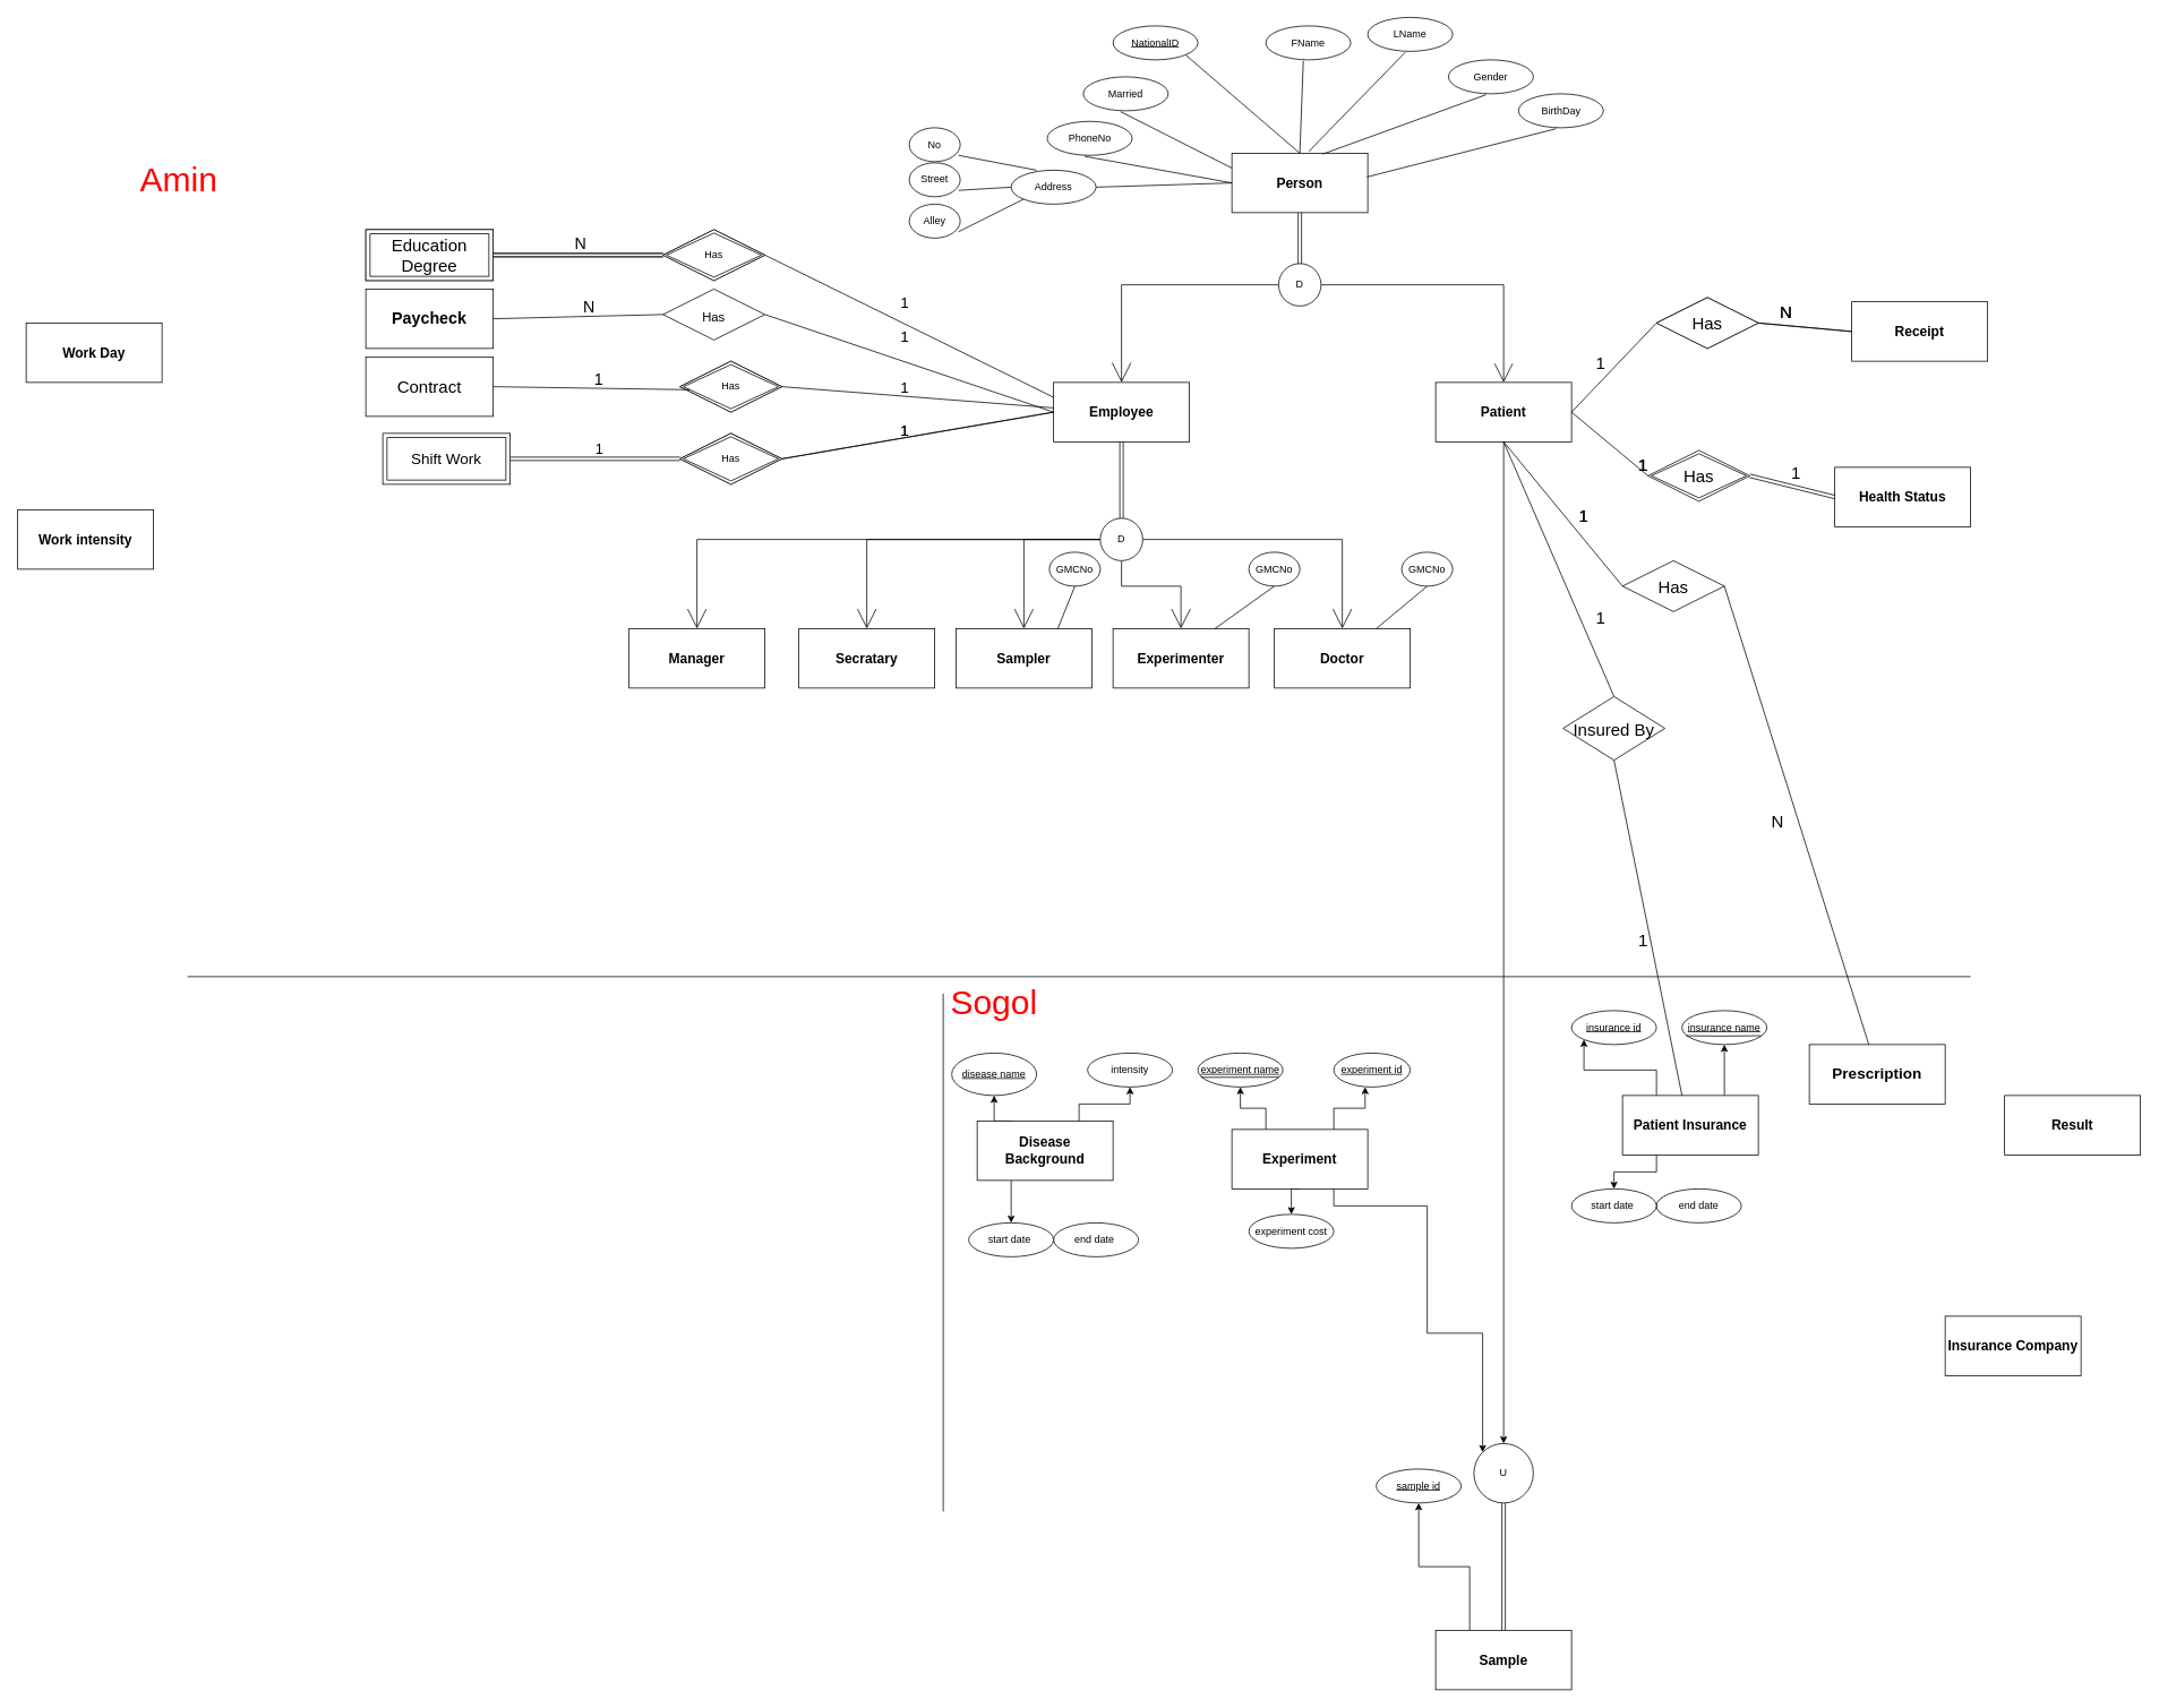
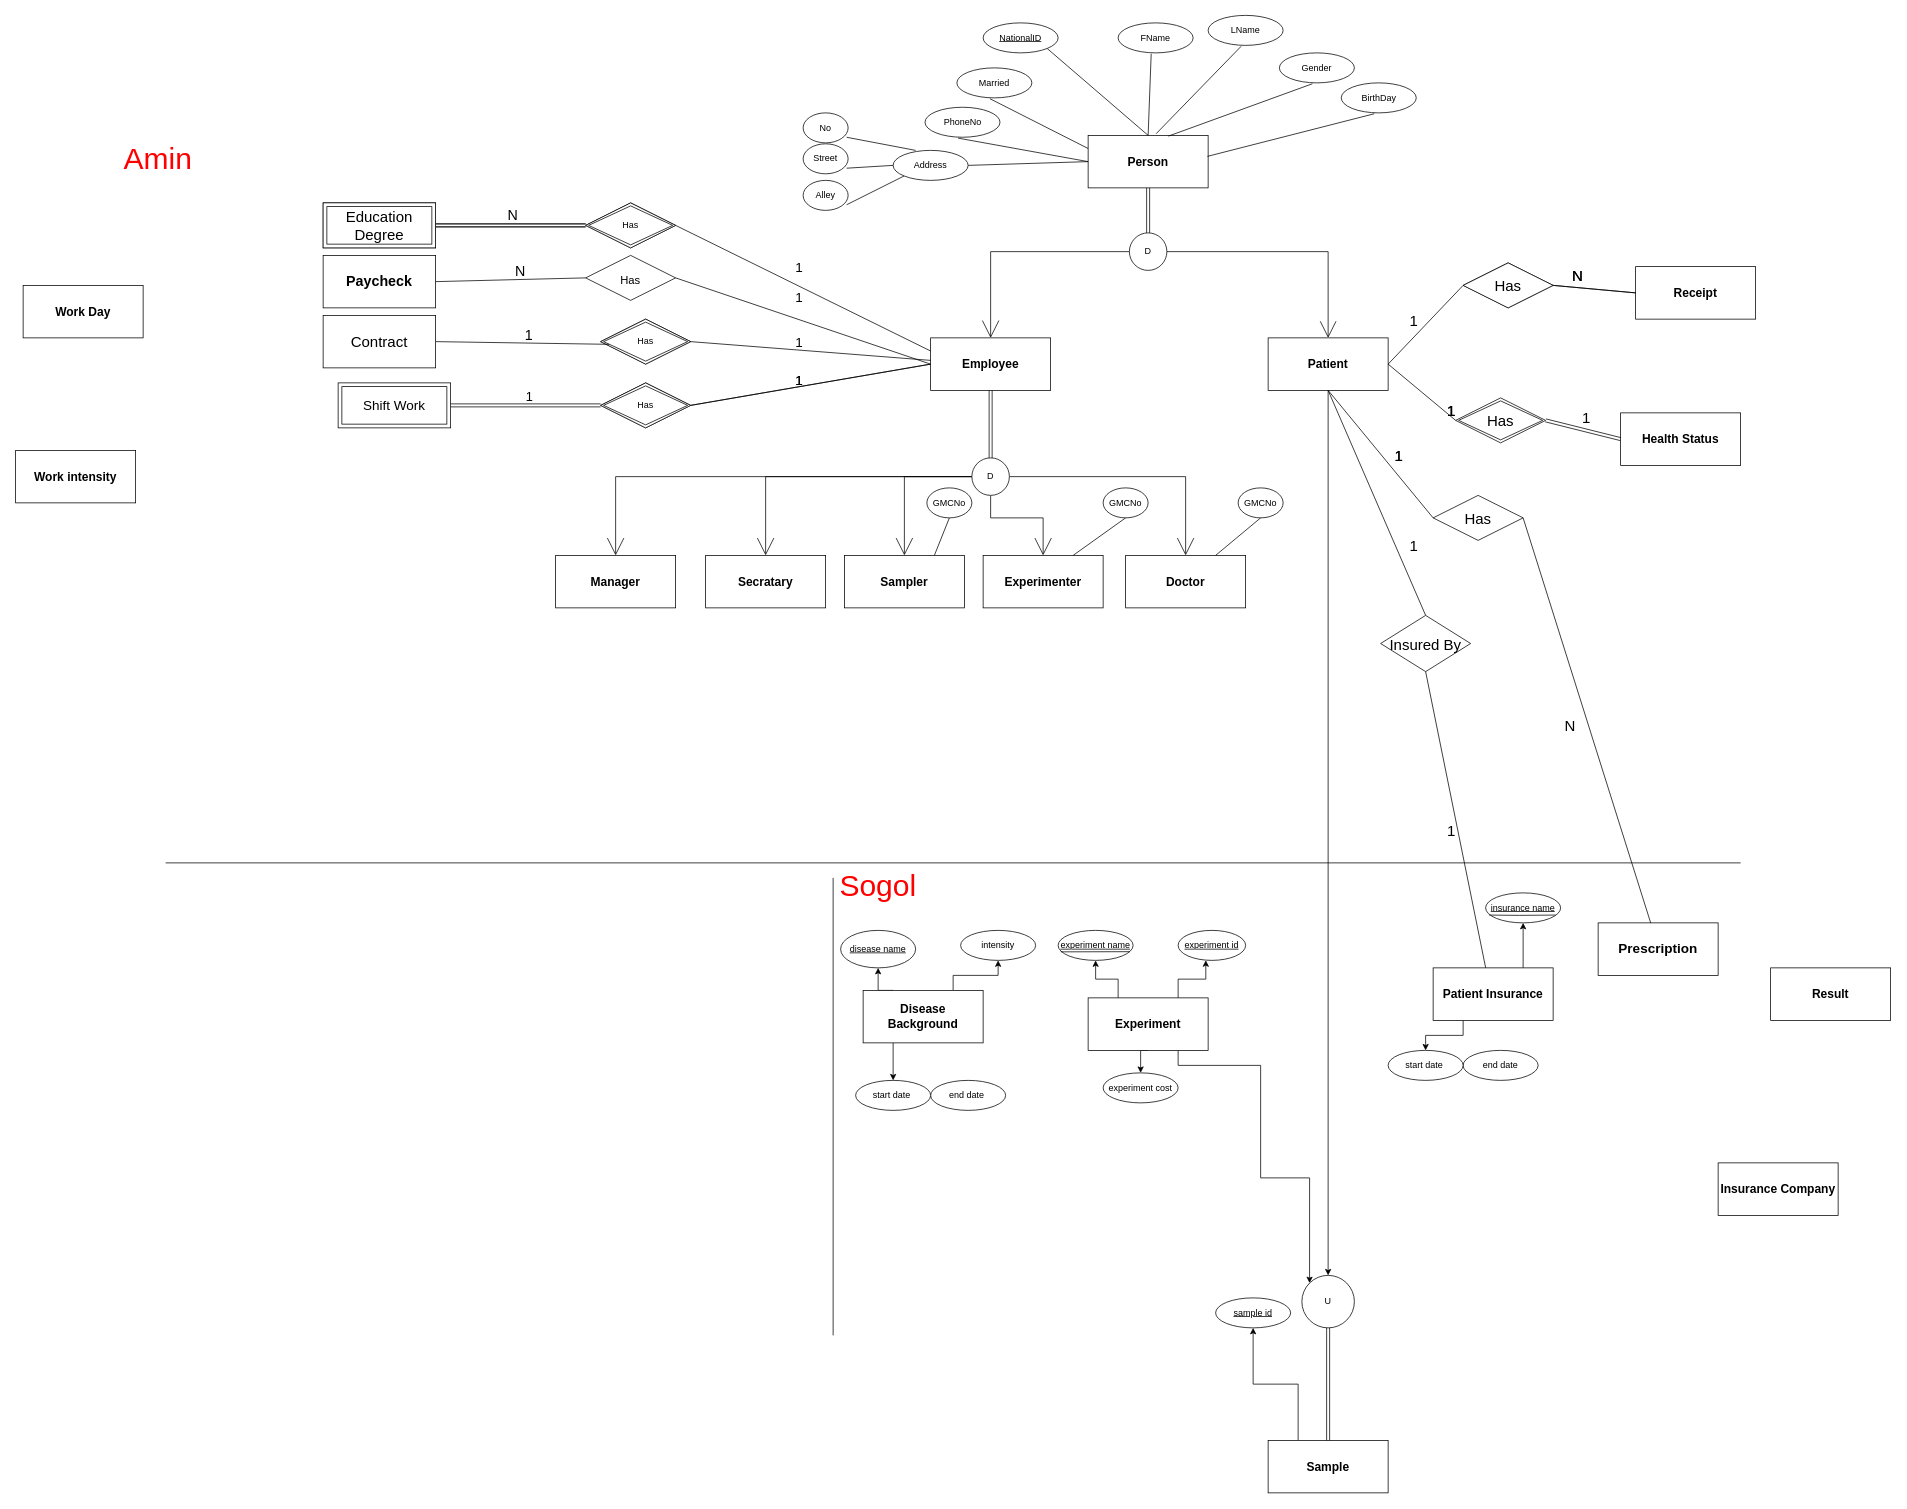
- <mxCell id="43" value="insurance id" style="ellipse;whiteSpace=wrap;html=1;align=center;fontStyle=4;" parent="1" vertex="1"><mxGeometry x="1850" y="1190" width="100" height="40" as="geometry" /></mxCell>
- <mxCell id="13" style="edgeStyle=orthogonalEdgeStyle;rounded=0;orthogonalLoop=1;jettySize=auto;html=1;exitX=0.25;exitY=0;exitDx=0;exitDy=0;entryX=0;entryY=1;entryDx=0;entryDy=0;" parent="1" source="16" target="43" edge="1"><mxGeometry relative="1" as="geometry" /></mxCell>
